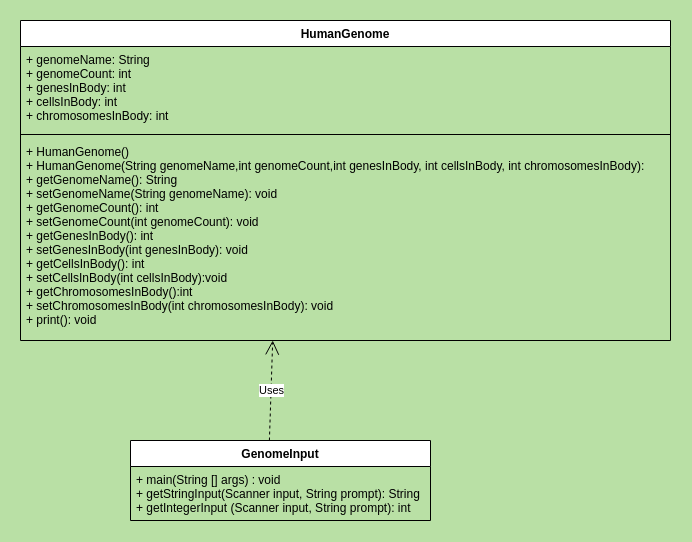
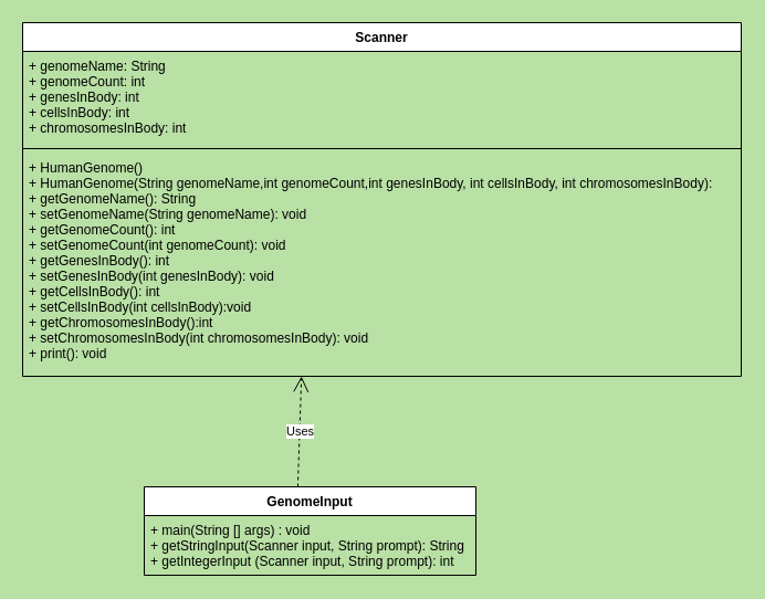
- <mxCell id="2" value="HumanGenome" style="swimlane;fontStyle=1;align=center;verticalAlign=top;childLayout=stackLayout;horizontal=1;startSize=26;horizontalStack=0;resizeParent=1;resizeParentMax=0;resizeLast=0;collapsible=1;marginBottom=0;" vertex="1" parent="1"><mxGeometry x="20" y="20" width="650" height="320" as="geometry" /></mxCell>
+ <mxCell id="2" value="Scanner" style="swimlane;fontStyle=1;align=center;verticalAlign=top;childLayout=stackLayout;horizontal=1;startSize=26;horizontalStack=0;resizeParent=1;resizeParentMax=0;resizeLast=0;collapsible=1;marginBottom=0;" vertex="1" parent="1"><mxGeometry x="20" y="20" width="650" height="320" as="geometry" /></mxCell>
